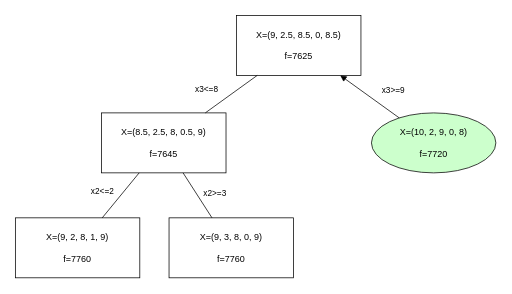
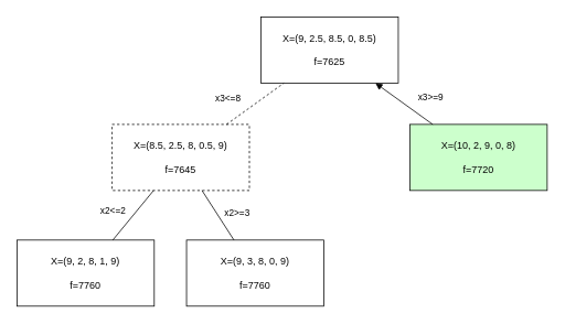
- <mxCell id="7" value="" style="endArrow=none;html=1;rounded=0;" edge="1" parent="1" source="3" target="2"><mxGeometry width="50" height="50" relative="1" as="geometry"><mxPoint x="155" y="110" as="sourcePoint" /><mxPoint x="205" y="60" as="targetPoint" /></mxGeometry></mxCell>
+ <mxCell id="7" value="" style="endArrow=none;html=1;rounded=0;dashed=1;" edge="1" parent="1" source="3" target="2"><mxGeometry width="50" height="50" relative="1" as="geometry"><mxPoint x="155" y="110" as="sourcePoint" /><mxPoint x="205" y="60" as="targetPoint" /></mxGeometry></mxCell>
- <mxCell id="3" value="X=(8.5, 2.5, 8, 0.5, 9)&lt;div&gt;&lt;br&gt;&lt;/div&gt;&lt;div&gt;f=7645&lt;/div&gt;" style="rounded=0;whiteSpace=wrap;html=1;" vertex="1" parent="1"><mxGeometry x="135" y="150" width="166" height="80" as="geometry" /></mxCell>
+ <mxCell id="3" value="X=(8.5, 2.5, 8, 0.5, 9)&lt;div&gt;&lt;br&gt;&lt;/div&gt;&lt;div&gt;f=7645&lt;/div&gt;" style="rounded=0;whiteSpace=wrap;html=1;dashed=1;" vertex="1" parent="1"><mxGeometry x="135" y="150" width="166" height="80" as="geometry" /></mxCell>
- <mxCell id="4" value="X=(10, 2, 9, 0, 8)&lt;div&gt;&lt;br&gt;&lt;/div&gt;&lt;div&gt;f=7720&lt;/div&gt;" style="ellipse;whiteSpace=wrap;html=1;fillColor=#CCFFCC;" vertex="1" parent="1"><mxGeometry x="495" y="150" width="166" height="80" as="geometry" /></mxCell>
+ <mxCell id="4" value="X=(10, 2, 9, 0, 8)&lt;div&gt;&lt;br&gt;&lt;/div&gt;&lt;div&gt;f=7720&lt;/div&gt;" style="rounded=0;whiteSpace=wrap;html=1;fillColor=#CCFFCC;" vertex="1" parent="1"><mxGeometry x="495" y="150" width="166" height="80" as="geometry" /></mxCell>
